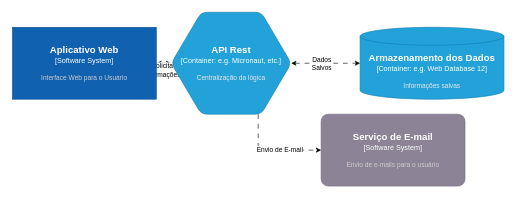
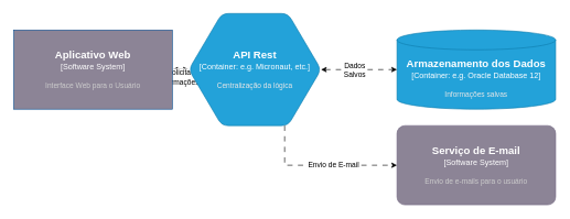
- <mxCell id="4" value="&lt;font style=&quot;font-size: 16px&quot;&gt;&lt;b&gt;Aplicativo Web&lt;/b&gt;&lt;/font&gt;&lt;div&gt;[Software System]&lt;/div&gt;&lt;br&gt;&lt;div&gt;&lt;font style=&quot;font-size: 11px&quot;&gt;&lt;font color=&quot;#cccccc&quot;&gt;Interface Web para o Usuário&lt;/font&gt;&lt;/div&gt;" style="rounded=1;whiteSpace=wrap;html=1;labelBackgroundColor=none;fillColor=#1061B0;fontColor=#ffffff;align=center;arcSize=0;strokeColor=#0D5091;metaEdit=1;resizable=0;points=[[0.25,0,0],[0.5,0,0],[0.75,0,0],[1,0.25,0],[1,0.5,0],[1,0.75,0],[0.75,1,0],[0.5,1,0],[0.25,1,0],[0,0.75,0],[0,0.5,0],[0,0.25,0]];" vertex="1" parent="1"><mxGeometry x="20" y="45" width="240" height="120" as="geometry" /></mxCell>
+ <mxCell id="4" value="&lt;font style=&quot;font-size: 16px&quot;&gt;&lt;b&gt;Aplicativo Web&lt;/b&gt;&lt;/font&gt;&lt;div&gt;[Software System]&lt;/div&gt;&lt;br&gt;&lt;div&gt;&lt;font style=&quot;font-size: 11px&quot;&gt;&lt;font color=&quot;#cccccc&quot;&gt;Interface Web para o Usuário&lt;/font&gt;&lt;/div&gt;" style="rounded=1;whiteSpace=wrap;html=1;labelBackgroundColor=none;fillColor=#8c8496;fontColor=#ffffff;align=center;arcSize=0;strokeColor=#0D5091;metaEdit=1;resizable=0;points=[[0.25,0,0],[0.5,0,0],[0.75,0,0],[1,0.25,0],[1,0.5,0],[1,0.75,0],[0.75,1,0],[0.5,1,0],[0.25,1,0],[0,0.75,0],[0,0.5,0],[0,0.25,0]];" vertex="1" parent="1"><mxGeometry x="20" y="45" width="240" height="120" as="geometry" /></mxCell>
- <mxCell id="7" value="&lt;font style=&quot;font-size: 16px&quot;&gt;&lt;b&gt;Armazenamento dos Dados&lt;/b&gt;&lt;/font&gt;&lt;div&gt;[Container:&amp;nbsp;e.g. Web Database 12]&lt;/div&gt;&lt;br&gt;&lt;div&gt;&lt;font style=&quot;font-size: 11px&quot;&gt;&lt;font color=&quot;#E6E6E6&quot;&gt;Informações salvas&lt;/font&gt;&lt;/div&gt;" style="shape=cylinder3;size=15;whiteSpace=wrap;html=1;boundedLbl=1;rounded=0;labelBackgroundColor=none;fillColor=#23A2D9;fontSize=12;fontColor=#ffffff;align=center;strokeColor=#0E7DAD;metaEdit=1;points=[[0.5,0,0],[1,0.25,0],[1,0.5,0],[1,0.75,0],[0.5,1,0],[0,0.75,0],[0,0.5,0],[0,0.25,0]];resizable=0;" vertex="1" parent="1"><mxGeometry x="600" y="45" width="240" height="120" as="geometry" /></mxCell>
+ <mxCell id="7" value="&lt;font style=&quot;font-size: 16px&quot;&gt;&lt;b&gt;Armazenamento dos Dados&lt;/b&gt;&lt;/font&gt;&lt;div&gt;[Container:&amp;nbsp;e.g. Oracle Database 12]&lt;/div&gt;&lt;br&gt;&lt;div&gt;&lt;font style=&quot;font-size: 11px&quot;&gt;&lt;font color=&quot;#E6E6E6&quot;&gt;Informações salvas&lt;/font&gt;&lt;/div&gt;" style="shape=cylinder3;size=15;whiteSpace=wrap;html=1;boundedLbl=1;rounded=0;labelBackgroundColor=none;fillColor=#23A2D9;fontSize=12;fontColor=#ffffff;align=center;strokeColor=#0E7DAD;metaEdit=1;points=[[0.5,0,0],[1,0.25,0],[1,0.5,0],[1,0.75,0],[0.5,1,0],[0,0.75,0],[0,0.5,0],[0,0.25,0]];resizable=0;" vertex="1" parent="1"><mxGeometry x="600" y="45" width="240" height="120" as="geometry" /></mxCell>
- <mxCell id="5" value="&lt;font style=&quot;font-size: 16px&quot;&gt;&lt;b&gt;Serviço de E-mail&lt;/b&gt;&lt;/font&gt;&lt;div&gt;[Software System]&lt;/div&gt;&lt;br&gt;&lt;div&gt;&lt;font style=&quot;font-size: 11px&quot;&gt;&lt;font color=&quot;#cccccc&quot;&gt;Envio de e-mails para o usuário&lt;/font&gt;&lt;/div&gt;" style="rounded=1;whiteSpace=wrap;html=1;labelBackgroundColor=none;fillColor=#8C8496;fontColor=#ffffff;align=center;arcSize=10;strokeColor=#736782;metaEdit=1;resizable=0;points=[[0.25,0,0],[0.5,0,0],[0.75,0,0],[1,0.25,0],[1,0.5,0],[1,0.75,0],[0.75,1,0],[0.5,1,0],[0.25,1,0],[0,0.75,0],[0,0.5,0],[0,0.25,0]];" vertex="1" parent="1"><mxGeometry x="535" y="190" width="240" height="120" as="geometry" /></mxCell>
+ <mxCell id="5" value="&lt;font style=&quot;font-size: 16px&quot;&gt;&lt;b&gt;Serviço de E-mail&lt;/b&gt;&lt;/font&gt;&lt;div&gt;[Software System]&lt;/div&gt;&lt;br&gt;&lt;div&gt;&lt;font style=&quot;font-size: 11px&quot;&gt;&lt;font color=&quot;#cccccc&quot;&gt;Envio de e-mails para o usuário&lt;/font&gt;&lt;/div&gt;" style="rounded=1;whiteSpace=wrap;html=1;labelBackgroundColor=none;fillColor=#8C8496;fontColor=#ffffff;align=center;arcSize=10;strokeColor=#736782;metaEdit=1;resizable=0;points=[[0.25,0,0],[0.5,0,0],[0.75,0,0],[1,0.25,0],[1,0.5,0],[1,0.75,0],[0.75,1,0],[0.5,1,0],[0.25,1,0],[0,0.75,0],[0,0.5,0],[0,0.25,0]];" vertex="1" parent="1"><mxGeometry x="600" y="190" width="240" height="120" as="geometry" /></mxCell>
